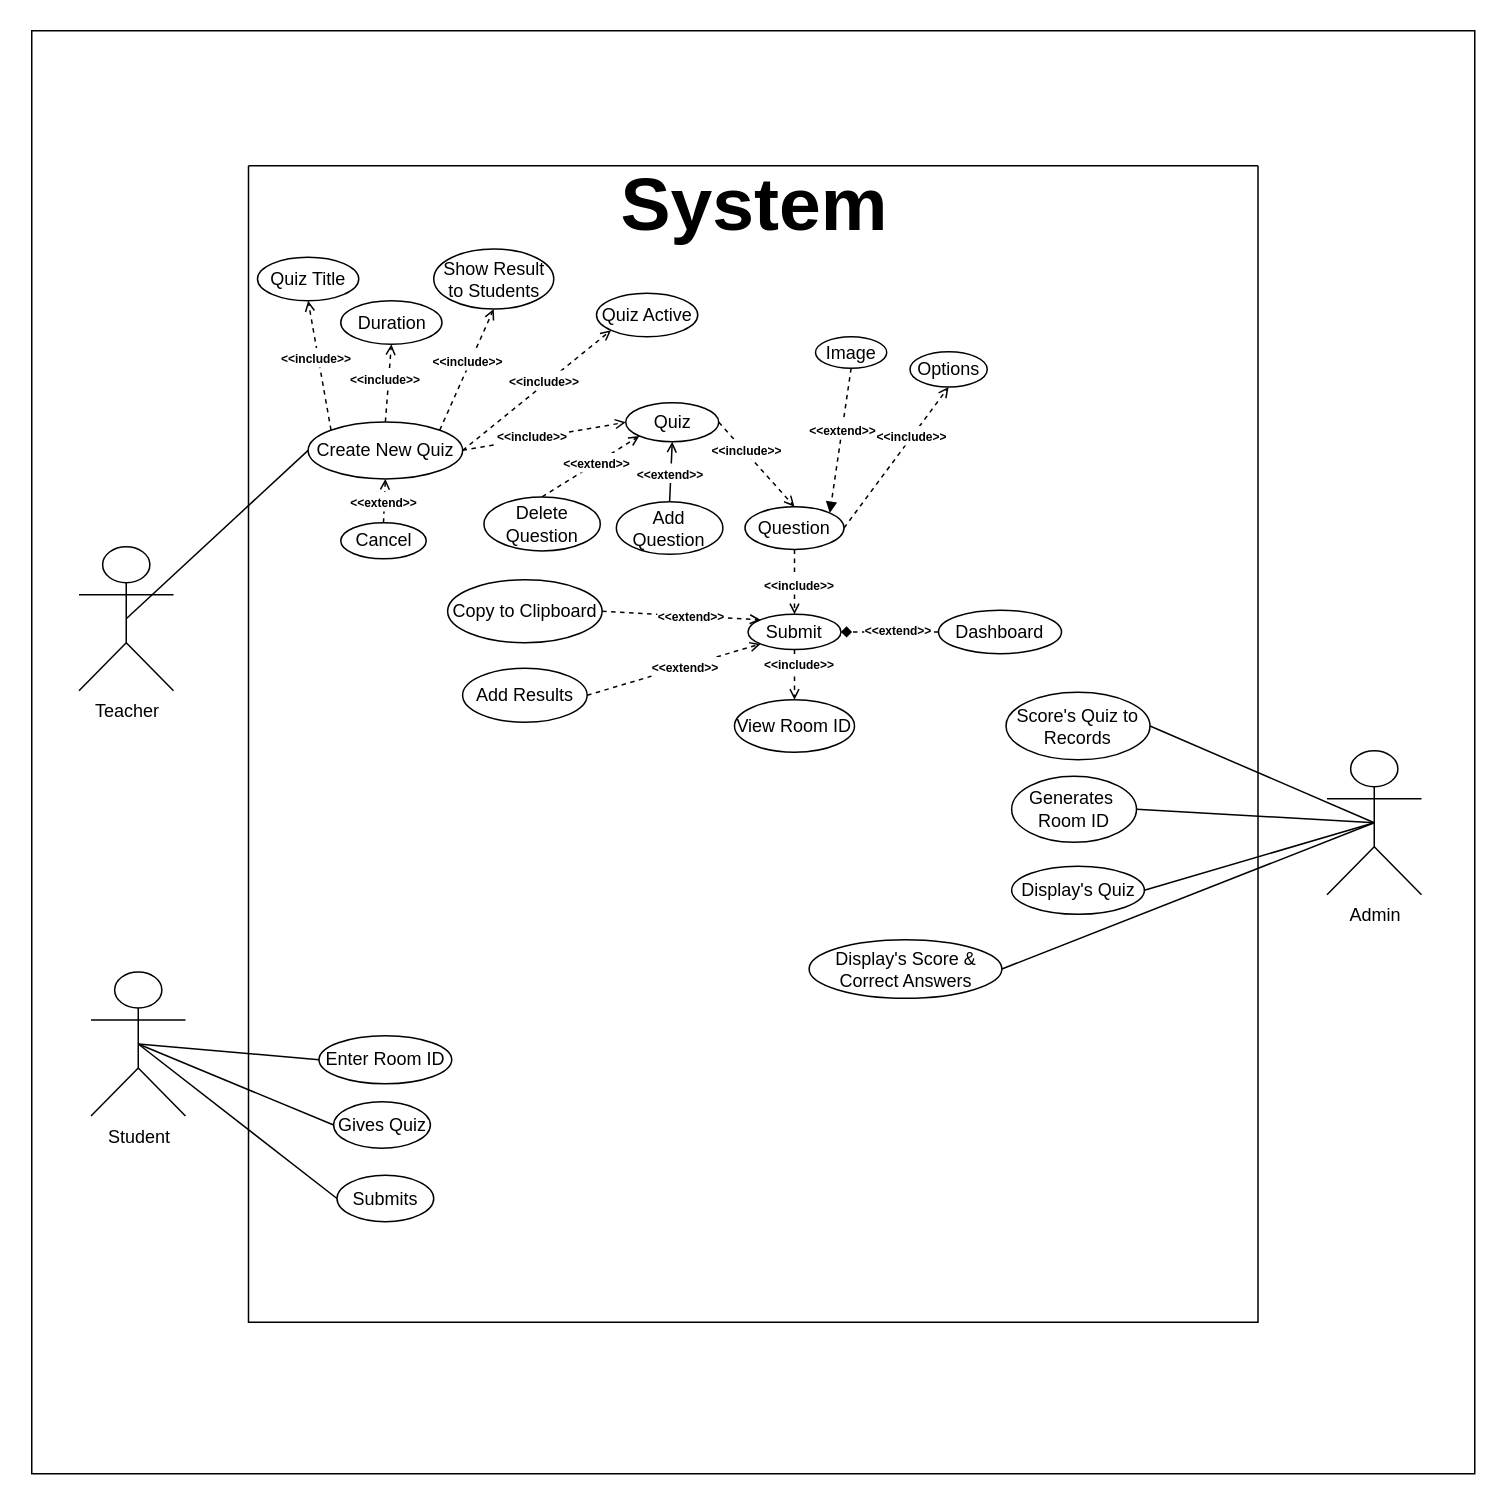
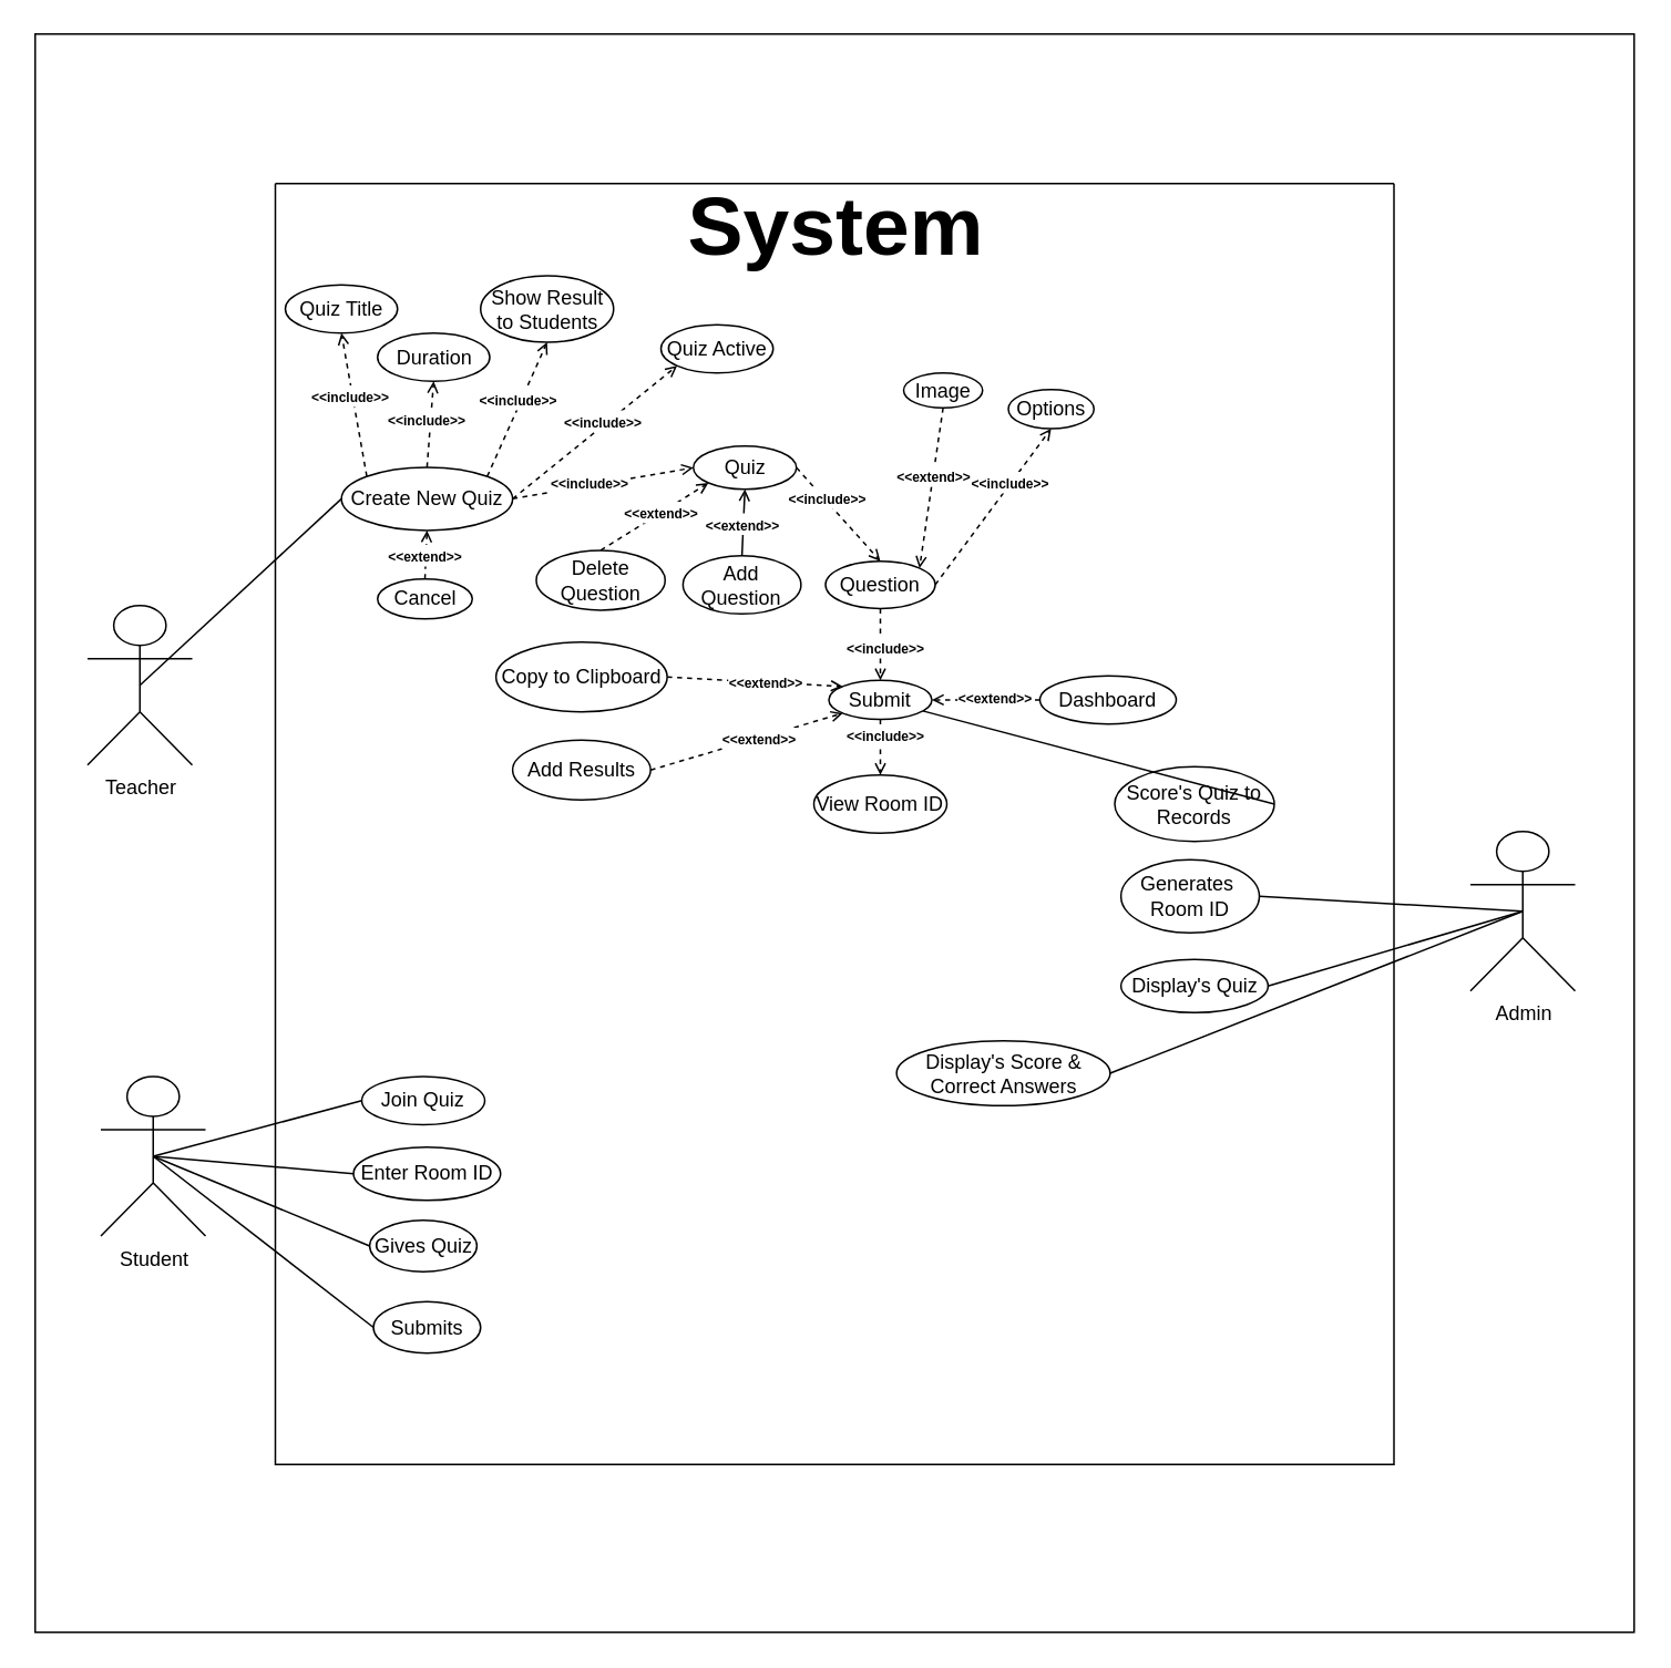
- <mxCell id="19" value="&lt;font style=&quot;font-size: 8px;&quot;&gt;&lt;b&gt;&amp;lt;&amp;lt;extend&amp;gt;&amp;gt;&lt;/b&gt;&lt;/font&gt;" style="endArrow=block;endSize=5;dashed=1;html=1;rounded=0;entryX=1;entryY=0;entryDx=0;entryDy=0;exitX=0.5;exitY=1;exitDx=0;exitDy=0;strokeWidth=1;startSize=5;" parent="3" source="9" target="20" edge="1"><mxGeometry x="-0.153" width="160" relative="1" as="geometry"><mxPoint x="533.5" y="166" as="sourcePoint" /><mxPoint x="605.5" y="73.75" as="targetPoint" /><mxPoint as="offset" /></mxGeometry></mxCell>
+ <mxCell id="19" value="&lt;font style=&quot;font-size: 8px;&quot;&gt;&lt;b&gt;&amp;lt;&amp;lt;extend&amp;gt;&amp;gt;&lt;/b&gt;&lt;/font&gt;" style="endArrow=open;endSize=5;dashed=1;html=1;rounded=0;entryX=1;entryY=0;entryDx=0;entryDy=0;exitX=0.5;exitY=1;exitDx=0;exitDy=0;strokeWidth=1;startSize=5;" parent="3" source="9" target="20" edge="1"><mxGeometry x="-0.153" width="160" relative="1" as="geometry"><mxPoint x="533.5" y="166" as="sourcePoint" /><mxPoint x="605.5" y="73.75" as="targetPoint" /><mxPoint as="offset" /></mxGeometry></mxCell>
- <mxCell id="41" value="&lt;font style=&quot;font-size: 8px;&quot;&gt;&lt;b&gt;&amp;lt;&amp;lt;extend&amp;gt;&amp;gt;&lt;/b&gt;&lt;/font&gt;" style="endArrow=diamond;endSize=5;dashed=1;html=1;rounded=0;entryX=1;entryY=0.5;entryDx=0;entryDy=0;exitX=1;exitY=0.5;exitDx=0;exitDy=0;strokeWidth=1;startSize=5;" parent="3" source="27" target="8" edge="1"><mxGeometry x="-0.169" y="-2" width="160" relative="1" as="geometry"><mxPoint x="80" y="323" as="sourcePoint" /><mxPoint x="9.784" y="368.874" as="targetPoint" /><mxPoint as="offset" /></mxGeometry></mxCell>
+ <mxCell id="41" value="&lt;font style=&quot;font-size: 8px;&quot;&gt;&lt;b&gt;&amp;lt;&amp;lt;extend&amp;gt;&amp;gt;&lt;/b&gt;&lt;/font&gt;" style="endArrow=open;endSize=5;dashed=1;html=1;rounded=0;entryX=1;entryY=0.5;entryDx=0;entryDy=0;exitX=1;exitY=0.5;exitDx=0;exitDy=0;strokeWidth=1;startSize=5;" parent="3" source="27" target="8" edge="1"><mxGeometry x="-0.169" y="-2" width="160" relative="1" as="geometry"><mxPoint x="80" y="323" as="sourcePoint" /><mxPoint x="9.784" y="368.874" as="targetPoint" /><mxPoint as="offset" /></mxGeometry></mxCell>
- <mxCell id="54" value="" style="endArrow=none;html=1;rounded=0;entryX=0.5;entryY=0.5;entryDx=0;entryDy=0;exitX=1;exitY=0.5;exitDx=0;exitDy=0;entryPerimeter=0;" parent="1" source="11" target="52" edge="1"><mxGeometry width="50" height="50" relative="1" as="geometry"><mxPoint x="629" y="409" as="sourcePoint" /><mxPoint x="813" y="368" as="targetPoint" /></mxGeometry></mxCell>
+ <mxCell id="54" value="" style="endArrow=none;html=1;rounded=0;exitX=1;exitY=0.5;exitDx=0;exitDy=0;" parent="1" source="11" target="8" edge="1"><mxGeometry width="50" height="50" relative="1" as="geometry"><mxPoint x="629" y="409" as="sourcePoint" /><mxPoint x="813" y="368" as="targetPoint" /></mxGeometry></mxCell>
+ <mxCell id="33" value="Join Quiz" style="ellipse;whiteSpace=wrap;html=1;" parent="3" vertex="1"><mxGeometry x="52" y="537.5" width="74" height="29" as="geometry" /></mxCell>
+ <mxCell id="35" value="" style="endArrow=none;html=1;rounded=0;entryX=0;entryY=0.5;entryDx=0;entryDy=0;exitX=0.5;exitY=0.5;exitDx=0;exitDy=0;exitPerimeter=0;" parent="3" source="34" target="33" edge="1"><mxGeometry width="50" height="50" relative="1" as="geometry"><mxPoint x="-111" y="398.5" as="sourcePoint" /><mxPoint x="56" y="326.5" as="targetPoint" /></mxGeometry></mxCell>
